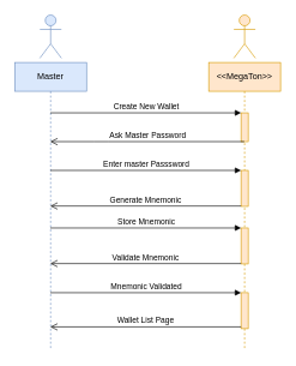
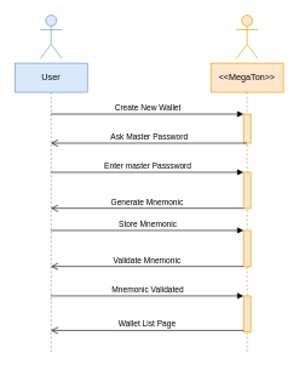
- <mxCell id="7" value="Master" style="shape=umlLifeline;perimeter=lifelinePerimeter;whiteSpace=wrap;html=1;container=1;collapsible=0;recursiveResize=0;outlineConnect=0;fillColor=#dae8fc;strokeColor=#6c8ebf;" vertex="1" parent="1"><mxGeometry x="20" y="86" width="100" height="400" as="geometry" /></mxCell>
+ <mxCell id="7" value="User" style="shape=umlLifeline;perimeter=lifelinePerimeter;whiteSpace=wrap;html=1;container=1;collapsible=0;recursiveResize=0;outlineConnect=0;fillColor=#dae8fc;strokeColor=#6c8ebf;" vertex="1" parent="1"><mxGeometry x="20" y="86" width="100" height="400" as="geometry" /></mxCell>
